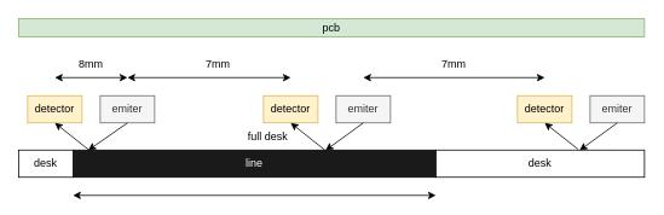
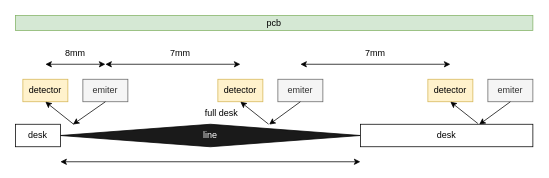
- <mxCell id="5" value="&lt;font color=&quot;#ffffff&quot;&gt;line&lt;/font&gt;" style="rounded=0;whiteSpace=wrap;html=1;fillColor=#1A1A1A;" vertex="1" parent="1"><mxGeometry x="80" y="165" width="400" height="30" as="geometry" /></mxCell>
+ <mxCell id="5" value="&lt;font color=&quot;#ffffff&quot;&gt;line&lt;/font&gt;" style="rhombus;whiteSpace=wrap;html=1;fillColor=#1A1A1A;" vertex="1" parent="1"><mxGeometry x="80" y="165" width="400" height="30" as="geometry" /></mxCell>
